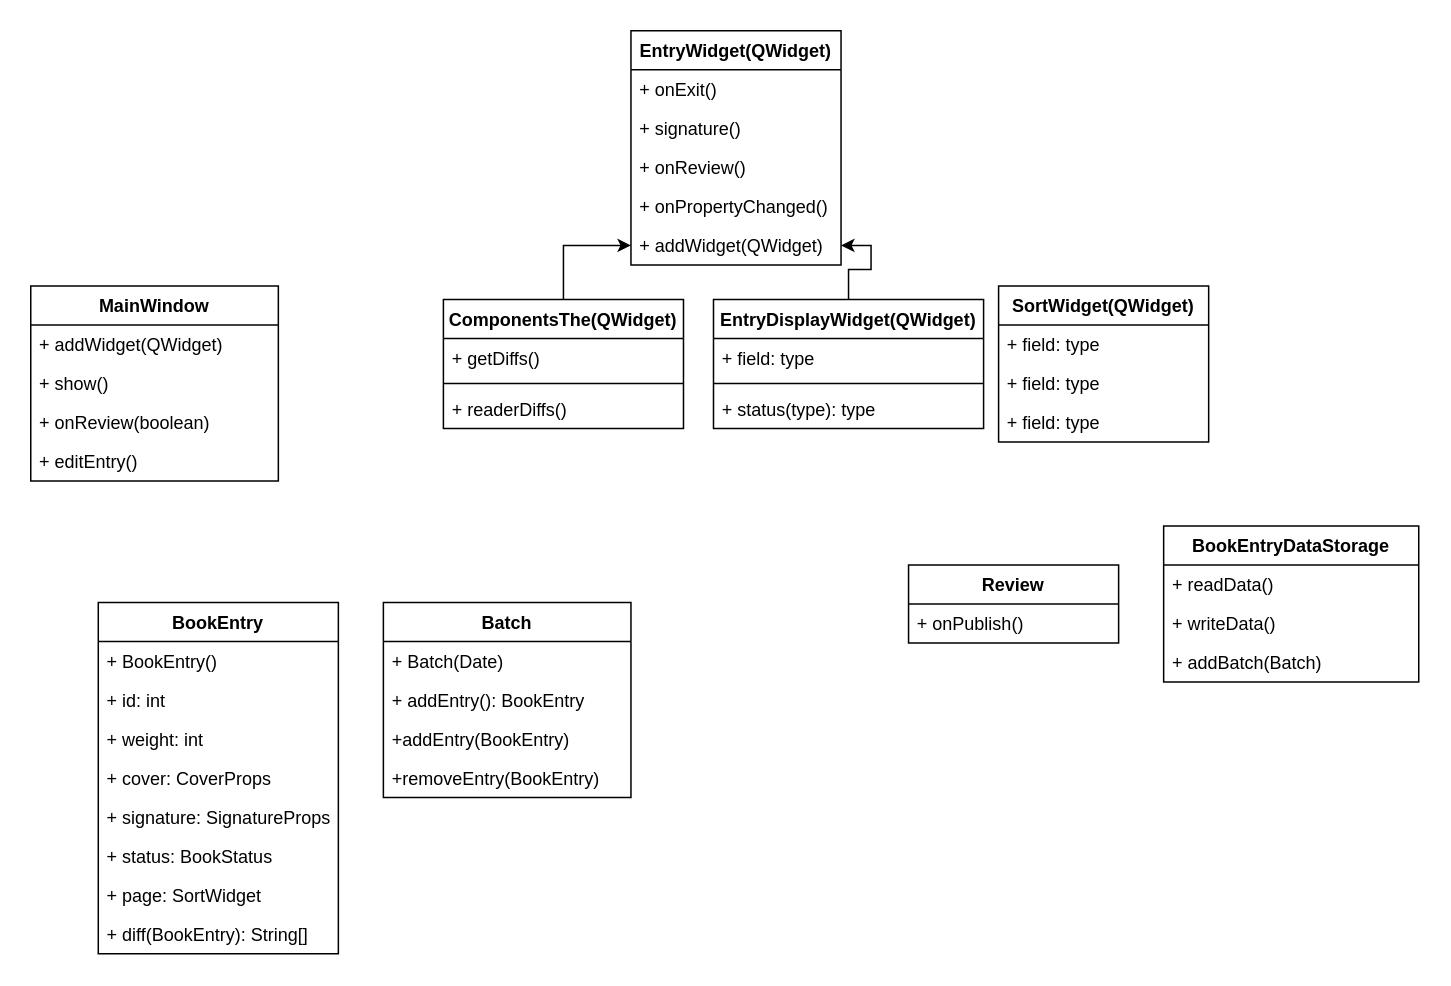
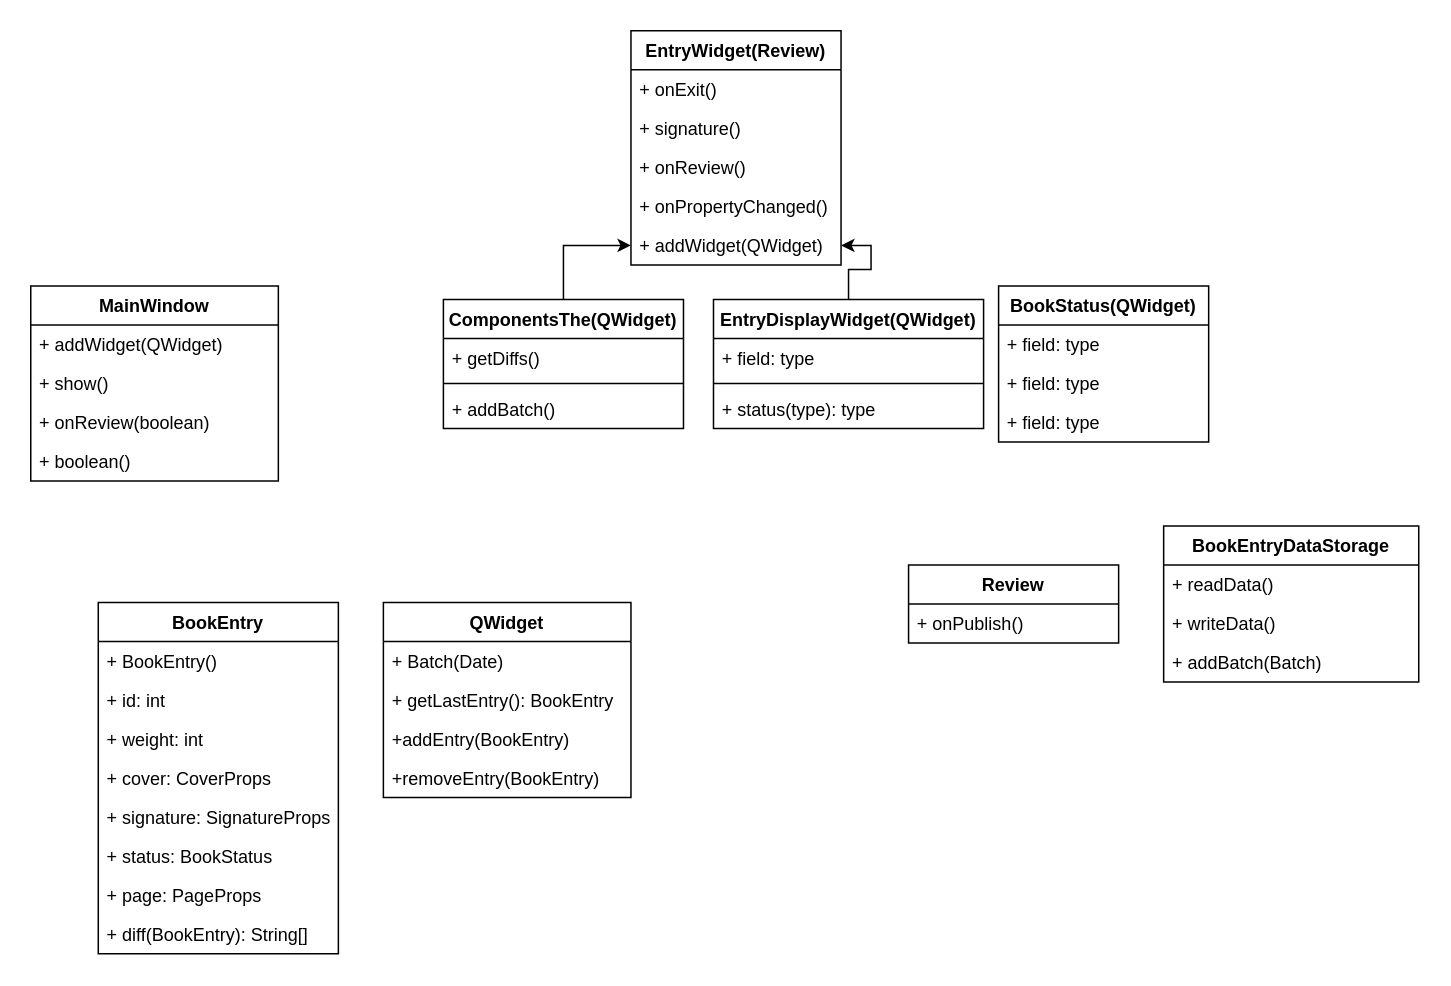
- <mxCell id="25" value="EntryWidget(QWidget)" style="swimlane;fontStyle=1;childLayout=stackLayout;horizontal=1;startSize=26;fillColor=none;horizontalStack=0;resizeParent=1;resizeParentMax=0;resizeLast=0;collapsible=1;marginBottom=0;" parent="1" vertex="1"><mxGeometry x="420" y="20" width="140" height="156" as="geometry" /></mxCell>
+ <mxCell id="25" value="EntryWidget(Review)" style="swimlane;fontStyle=1;childLayout=stackLayout;horizontal=1;startSize=26;fillColor=none;horizontalStack=0;resizeParent=1;resizeParentMax=0;resizeLast=0;collapsible=1;marginBottom=0;" parent="1" vertex="1"><mxGeometry x="420" y="20" width="140" height="156" as="geometry" /></mxCell>
- <mxCell id="2" value="SortWidget(QWidget)" style="swimlane;fontStyle=1;childLayout=stackLayout;horizontal=1;startSize=26;fillColor=none;horizontalStack=0;resizeParent=1;resizeParentMax=0;resizeLast=0;collapsible=1;marginBottom=0;" parent="1" vertex="1"><mxGeometry x="665" y="190" width="140" height="104" as="geometry" /></mxCell>
+ <mxCell id="2" value="BookStatus(QWidget)" style="swimlane;fontStyle=1;childLayout=stackLayout;horizontal=1;startSize=26;fillColor=none;horizontalStack=0;resizeParent=1;resizeParentMax=0;resizeLast=0;collapsible=1;marginBottom=0;" parent="1" vertex="1"><mxGeometry x="665" y="190" width="140" height="104" as="geometry" /></mxCell>
- <mxCell id="35" value="+ readerDiffs()" style="text;strokeColor=none;fillColor=none;align=left;verticalAlign=top;spacingLeft=4;spacingRight=4;overflow=hidden;rotatable=0;points=[[0,0.5],[1,0.5]];portConstraint=eastwest;" vertex="1" parent="32"><mxGeometry y="60" width="160" height="26" as="geometry" /></mxCell>
+ <mxCell id="35" value="+ addBatch()" style="text;strokeColor=none;fillColor=none;align=left;verticalAlign=top;spacingLeft=4;spacingRight=4;overflow=hidden;rotatable=0;points=[[0,0.5],[1,0.5]];portConstraint=eastwest;" vertex="1" parent="32"><mxGeometry y="60" width="160" height="26" as="geometry" /></mxCell>
- <mxCell id="24" value="+ editEntry()" style="text;strokeColor=none;fillColor=none;align=left;verticalAlign=top;spacingLeft=4;spacingRight=4;overflow=hidden;rotatable=0;points=[[0,0.5],[1,0.5]];portConstraint=eastwest;" vertex="1" parent="20"><mxGeometry y="104" width="165" height="26" as="geometry" /></mxCell>
+ <mxCell id="24" value="+ boolean()" style="text;strokeColor=none;fillColor=none;align=left;verticalAlign=top;spacingLeft=4;spacingRight=4;overflow=hidden;rotatable=0;points=[[0,0.5],[1,0.5]];portConstraint=eastwest;" vertex="1" parent="20"><mxGeometry y="104" width="165" height="26" as="geometry" /></mxCell>
- <mxCell id="15" value="Batch" style="swimlane;fontStyle=1;childLayout=stackLayout;horizontal=1;startSize=26;fillColor=none;horizontalStack=0;resizeParent=1;resizeParentMax=0;resizeLast=0;collapsible=1;marginBottom=0;" parent="1" vertex="1"><mxGeometry x="255" y="401" width="165" height="130" as="geometry" /></mxCell>
+ <mxCell id="15" value="QWidget" style="swimlane;fontStyle=1;childLayout=stackLayout;horizontal=1;startSize=26;fillColor=none;horizontalStack=0;resizeParent=1;resizeParentMax=0;resizeLast=0;collapsible=1;marginBottom=0;" parent="1" vertex="1"><mxGeometry x="255" y="401" width="165" height="130" as="geometry" /></mxCell>
- <mxCell id="17" value="+ addEntry(): BookEntry" style="text;strokeColor=none;fillColor=none;align=left;verticalAlign=top;spacingLeft=4;spacingRight=4;overflow=hidden;rotatable=0;points=[[0,0.5],[1,0.5]];portConstraint=eastwest;" parent="15" vertex="1"><mxGeometry y="52" width="165" height="26" as="geometry" /></mxCell>
+ <mxCell id="17" value="+ getLastEntry(): BookEntry" style="text;strokeColor=none;fillColor=none;align=left;verticalAlign=top;spacingLeft=4;spacingRight=4;overflow=hidden;rotatable=0;points=[[0,0.5],[1,0.5]];portConstraint=eastwest;" parent="15" vertex="1"><mxGeometry y="52" width="165" height="26" as="geometry" /></mxCell>
- <mxCell id="13" value="+ page: SortWidget" style="text;strokeColor=none;fillColor=none;align=left;verticalAlign=top;spacingLeft=4;spacingRight=4;overflow=hidden;rotatable=0;points=[[0,0.5],[1,0.5]];portConstraint=eastwest;" vertex="1" parent="6"><mxGeometry y="182" width="160" height="26" as="geometry" /></mxCell>
+ <mxCell id="13" value="+ page: PageProps" style="text;strokeColor=none;fillColor=none;align=left;verticalAlign=top;spacingLeft=4;spacingRight=4;overflow=hidden;rotatable=0;points=[[0,0.5],[1,0.5]];portConstraint=eastwest;" vertex="1" parent="6"><mxGeometry y="182" width="160" height="26" as="geometry" /></mxCell>
